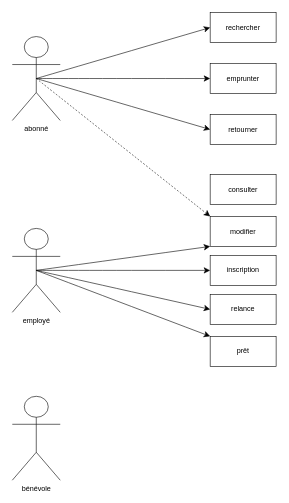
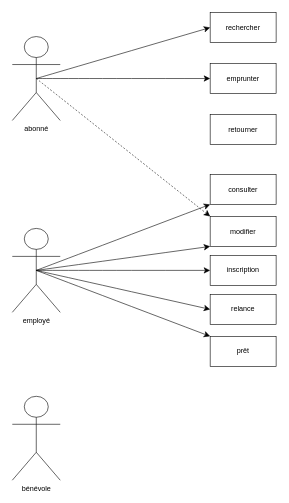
- <mxCell id="9" style="edgeStyle=none;curved=1;rounded=0;orthogonalLoop=1;jettySize=auto;html=1;exitX=0.5;exitY=0.5;exitDx=0;exitDy=0;exitPerimeter=0;entryX=0;entryY=0.5;entryDx=0;entryDy=0;fontSize=12;startSize=8;endSize=8;" edge="1" parent="1" source="12" target="15"><mxGeometry relative="1" as="geometry" /></mxCell>
+ <mxCell id="3" style="edgeStyle=none;curved=1;rounded=0;orthogonalLoop=1;jettySize=auto;html=1;exitX=0.5;exitY=0.5;exitDx=0;exitDy=0;exitPerimeter=0;entryX=0;entryY=1;entryDx=0;entryDy=0;fontSize=12;startSize=8;endSize=8;" edge="1" parent="1" source="7" target="13"><mxGeometry relative="1" as="geometry" /></mxCell>
